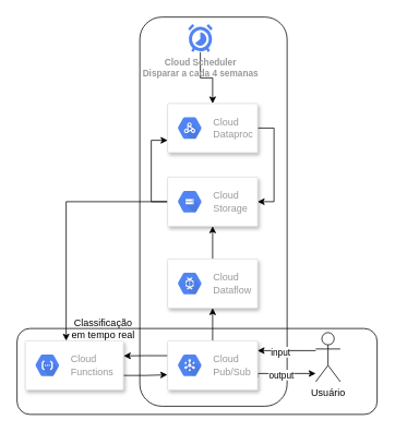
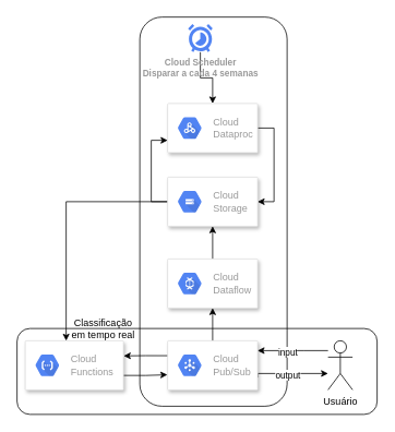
- <mxCell id="25" value="Usuário" style="shape=umlActor;verticalLabelPosition=bottom;verticalAlign=top;html=1;outlineConnect=0;" parent="1" vertex="1"><mxGeometry x="385" y="406" width="30" height="60" as="geometry" /></mxCell>
+ <mxCell id="25" value="Usuário" style="shape=umlActor;verticalLabelPosition=bottom;verticalAlign=top;html=1;outlineConnect=0;" parent="1" vertex="1"><mxGeometry x="400" y="416" width="30" height="60" as="geometry" /></mxCell>
